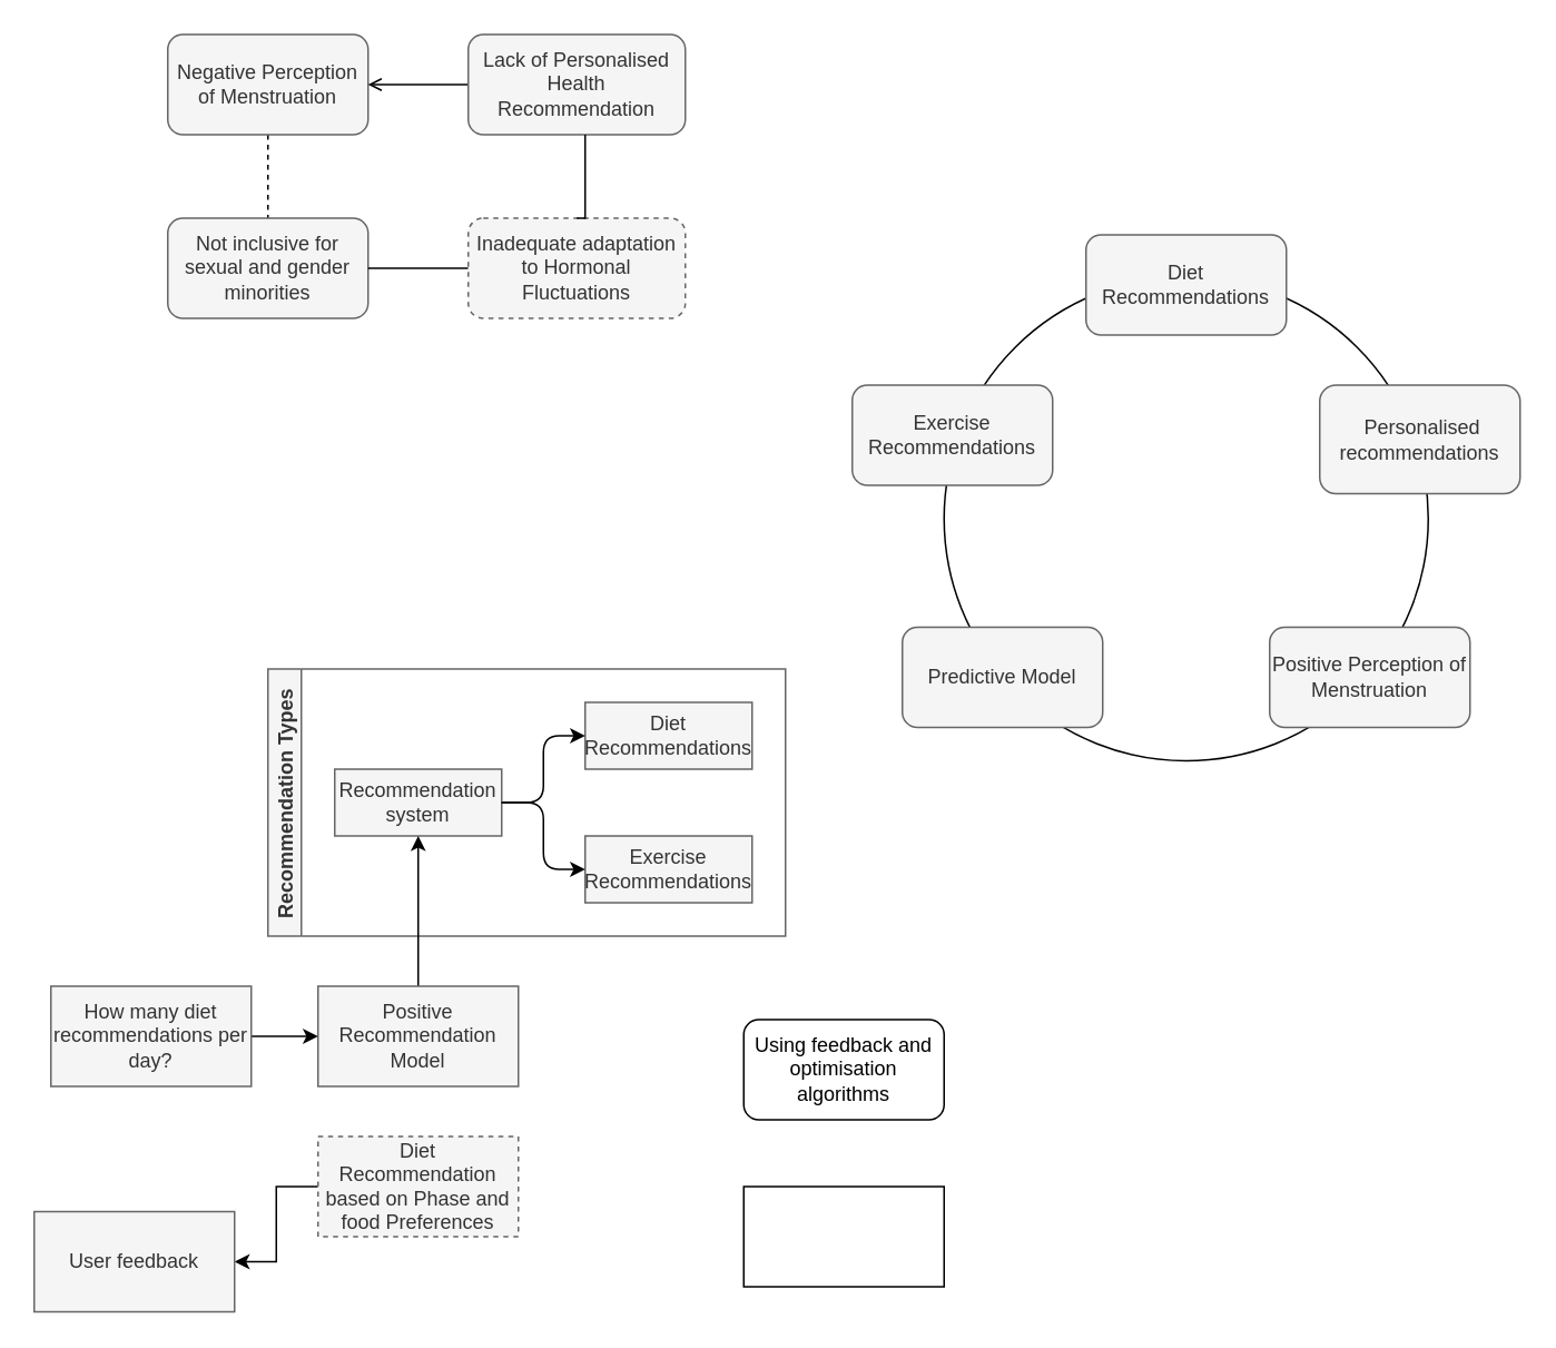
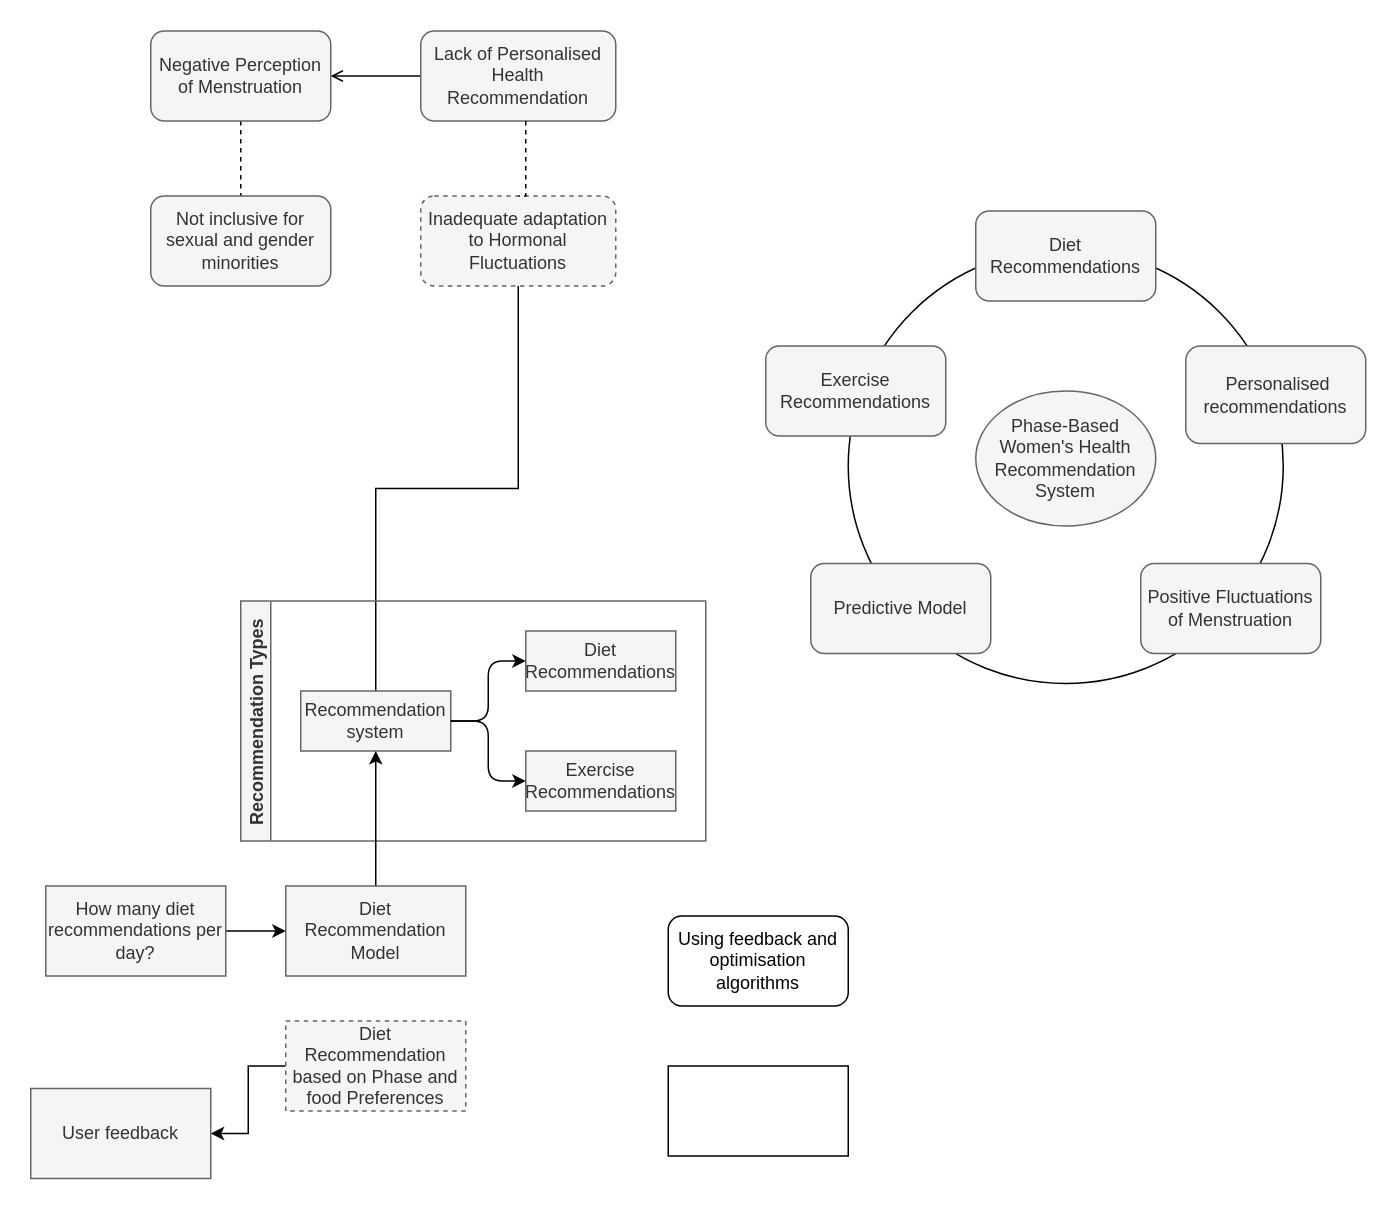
- <mxCell id="10" style="edgeStyle=orthogonalEdgeStyle;rounded=0;orthogonalLoop=1;jettySize=auto;html=1;entryX=0.5;entryY=0;entryDx=0;entryDy=0;endArrow=none;endFill=0;" parent="1" source="6" target="9" edge="1"><mxGeometry relative="1" as="geometry"><Array as="points"><mxPoint x="350" y="130" /></Array></mxGeometry></mxCell>
+ <mxCell id="10" style="edgeStyle=orthogonalEdgeStyle;rounded=0;orthogonalLoop=1;jettySize=auto;html=1;entryX=0.5;entryY=0;entryDx=0;entryDy=0;endArrow=none;endFill=0;dashed=1;" parent="1" source="6" target="9" edge="1"><mxGeometry relative="1" as="geometry"><Array as="points"><mxPoint x="350" y="130" /></Array></mxGeometry></mxCell>
- <mxCell id="8" style="edgeStyle=orthogonalEdgeStyle;rounded=0;orthogonalLoop=1;jettySize=auto;html=1;entryX=1;entryY=0.5;entryDx=0;entryDy=0;endArrow=none;endFill=0;" parent="1" source="9" target="7" edge="1"><mxGeometry relative="1" as="geometry" /></mxCell>
+ <mxCell id="8" style="edgeStyle=orthogonalEdgeStyle;rounded=0;orthogonalLoop=1;jettySize=auto;html=1;endArrow=none;endFill=0;" parent="1" source="9" target="12" edge="1"><mxGeometry relative="1" as="geometry" /></mxCell>
+ <mxCell id="24" value="Phase-Based Women's Health Recommendation System" style="ellipse;whiteSpace=wrap;html=1;fillColor=#f5f5f5;fontColor=#333333;strokeColor=#666666;" parent="1" vertex="1"><mxGeometry x="650" y="260" width="120" height="90" as="geometry" /></mxCell>
- <mxCell id="29" value="Positive Perception of Menstruation" style="rounded=1;whiteSpace=wrap;html=1;fillColor=#f5f5f5;fontColor=#333333;strokeColor=#666666;" parent="1" vertex="1"><mxGeometry x="760" y="375" width="120" height="60" as="geometry" /></mxCell>
+ <mxCell id="29" value="Positive Fluctuations of Menstruation" style="rounded=1;whiteSpace=wrap;html=1;fillColor=#f5f5f5;fontColor=#333333;strokeColor=#666666;" parent="1" vertex="1"><mxGeometry x="760" y="375" width="120" height="60" as="geometry" /></mxCell>
- <mxCell id="18" value="Positive Recommendation Model" style="rounded=0;whiteSpace=wrap;html=1;fillColor=#f5f5f5;strokeColor=#666666;fontColor=#333333;" parent="1" vertex="1"><mxGeometry x="190" y="590" width="120" height="60" as="geometry" /></mxCell>
+ <mxCell id="18" value="Diet Recommendation Model" style="rounded=0;whiteSpace=wrap;html=1;fillColor=#f5f5f5;strokeColor=#666666;fontColor=#333333;" parent="1" vertex="1"><mxGeometry x="190" y="590" width="120" height="60" as="geometry" /></mxCell>
